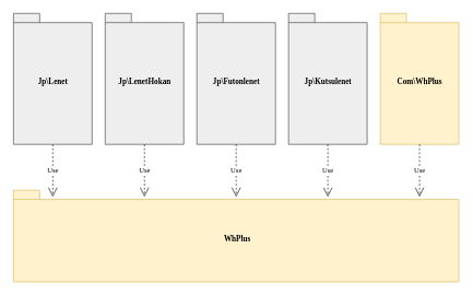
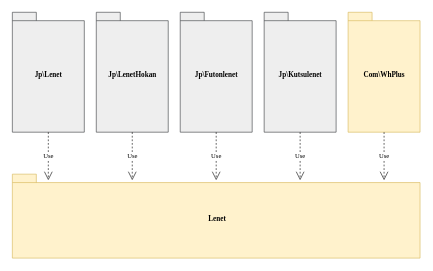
- <mxCell id="2" value="&amp;nbsp;WhPlus" style="shape=folder;fontStyle=1;spacingTop=10;tabWidth=40;tabHeight=14;tabPosition=left;html=1;fillColor=#fff2cc;strokeColor=#d6b656;direction=east;fontFamily=Comic Sans MS;" parent="1" vertex="1"><mxGeometry x="20" y="290" width="680" height="140" as="geometry" /></mxCell>
+ <mxCell id="2" value="&amp;nbsp;Lenet" style="shape=folder;fontStyle=1;spacingTop=10;tabWidth=40;tabHeight=14;tabPosition=left;html=1;fillColor=#fff2cc;strokeColor=#d6b656;direction=east;fontFamily=Comic Sans MS;" parent="1" vertex="1"><mxGeometry x="20" y="290" width="680" height="140" as="geometry" /></mxCell>
